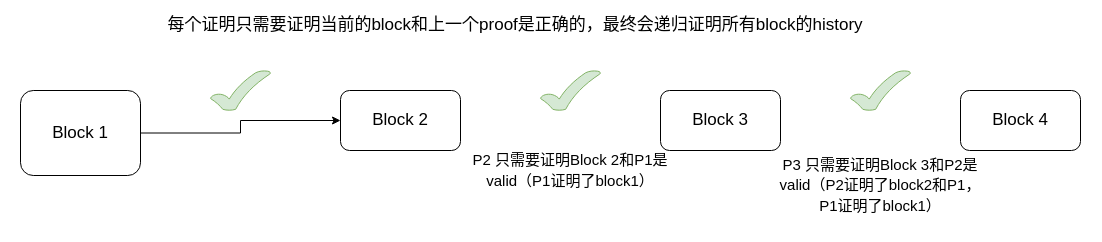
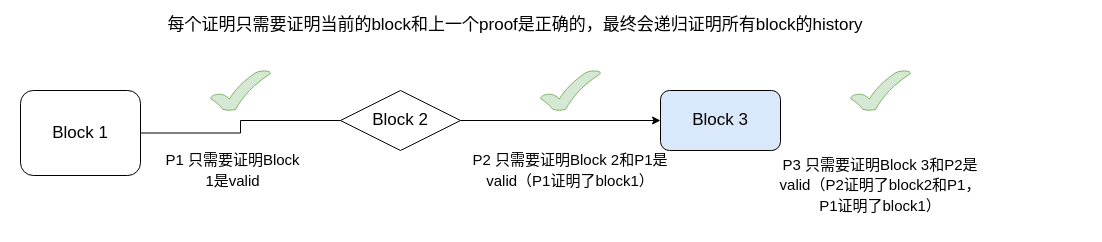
- <mxCell id="2" value="" style="edgeStyle=orthogonalEdgeStyle;rounded=0;orthogonalLoop=1;jettySize=auto;html=1;fontSize=17;" edge="1" parent="1" source="3" target="5"><mxGeometry relative="1" as="geometry" /></mxCell>
+ <mxCell id="2" value="" style="edgeStyle=orthogonalEdgeStyle;rounded=0;orthogonalLoop=1;jettySize=auto;html=1;fontSize=17;endArrow=none;" edge="1" parent="1" source="3" target="5"><mxGeometry relative="1" as="geometry" /></mxCell>
- <mxCell id="5" value="&lt;font style=&quot;font-size: 17px;&quot;&gt;Block 2&lt;/font&gt;" style="whiteSpace=wrap;html=1;rounded=1;" vertex="1" parent="1"><mxGeometry x="340" y="90" width="120" height="60" as="geometry" /></mxCell>
+ <mxCell id="5" value="&lt;font style=&quot;font-size: 17px;&quot;&gt;Block 2&lt;/font&gt;" style="rhombus;whiteSpace=wrap;html=1;" vertex="1" parent="1"><mxGeometry x="340" y="90" width="120" height="60" as="geometry" /></mxCell>
+ <mxCell id="4" value="" style="edgeStyle=orthogonalEdgeStyle;rounded=0;orthogonalLoop=1;jettySize=auto;html=1;fontSize=17;" edge="1" parent="1" source="5" target="6"><mxGeometry relative="1" as="geometry" /></mxCell>
- <mxCell id="6" value="&lt;font style=&quot;font-size: 17px;&quot;&gt;Block 3&lt;/font&gt;" style="whiteSpace=wrap;html=1;rounded=1;" vertex="1" parent="1"><mxGeometry x="660" y="90" width="120" height="60" as="geometry" /></mxCell>
+ <mxCell id="6" value="&lt;font style=&quot;font-size: 17px;&quot;&gt;Block 3&lt;/font&gt;" style="whiteSpace=wrap;html=1;rounded=1;fillColor=#dae8fc;" vertex="1" parent="1"><mxGeometry x="660" y="90" width="120" height="60" as="geometry" /></mxCell>
- <mxCell id="7" value="&lt;font style=&quot;font-size: 17px;&quot;&gt;Block 4&lt;/font&gt;" style="whiteSpace=wrap;html=1;rounded=1;" vertex="1" parent="1"><mxGeometry x="960" y="90" width="120" height="60" as="geometry" /></mxCell>
+ <mxCell id="11" value="&lt;font style=&quot;font-size: 15px;&quot;&gt;P1 只需要证明Block 1是valid&lt;/font&gt;" style="text;html=1;strokeColor=none;fillColor=none;align=center;verticalAlign=middle;whiteSpace=wrap;rounded=0;fontSize=17;" vertex="1" parent="1"><mxGeometry x="160" y="140" width="145" height="60" as="geometry" /></mxCell>
